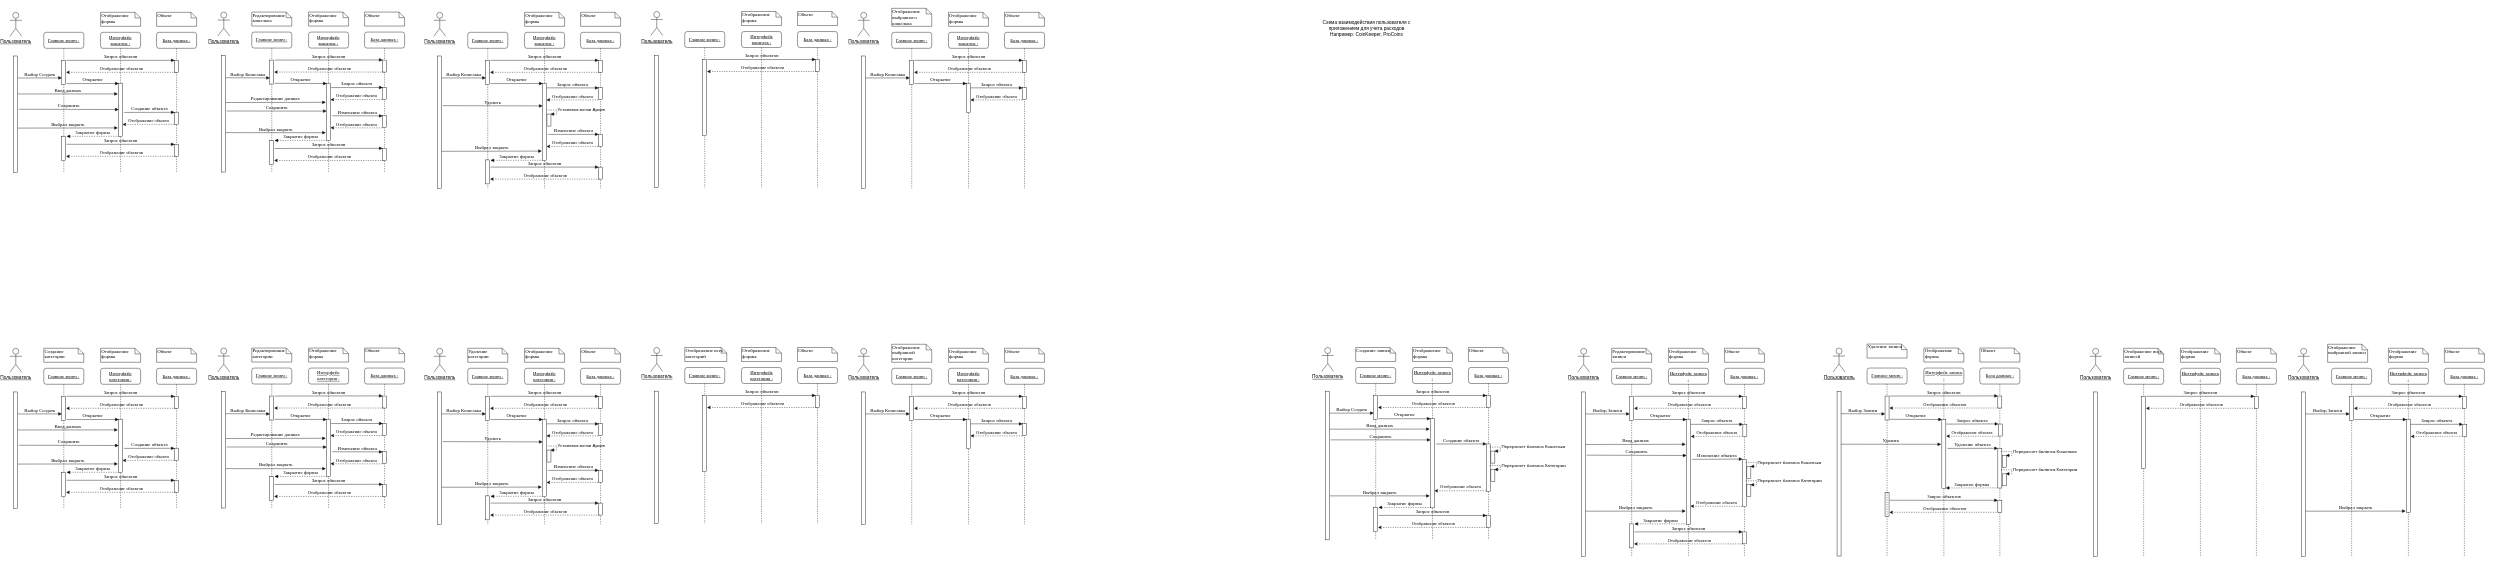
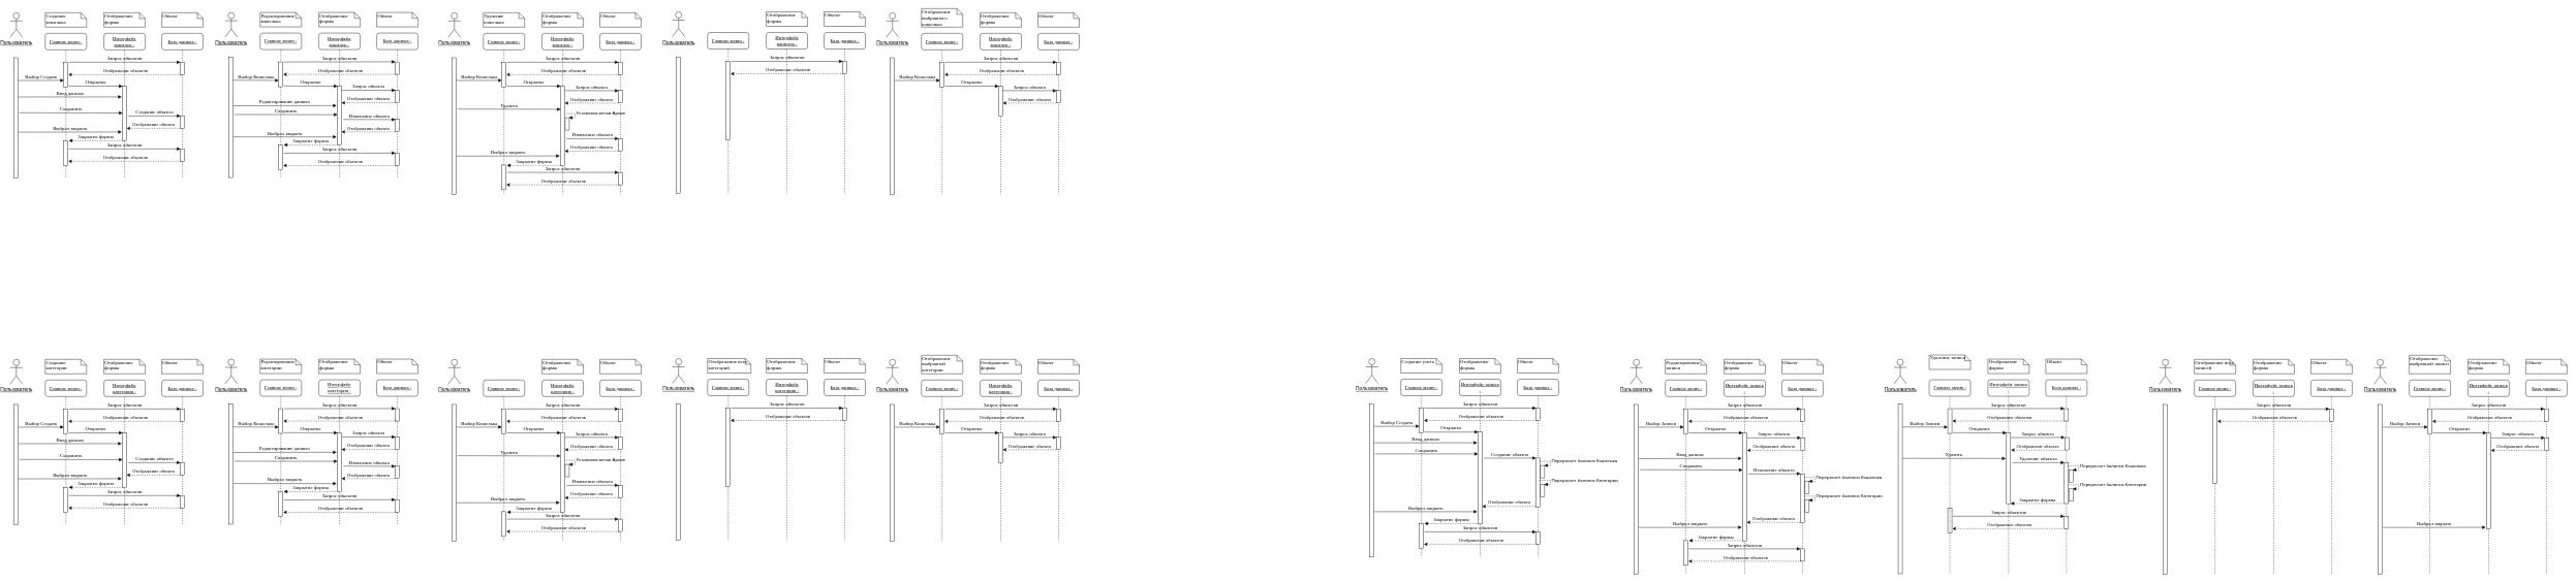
+ <mxCell id="17" value="Создание кошелька" style="shape=note;whiteSpace=wrap;html=1;size=14;verticalAlign=top;align=left;spacingTop=-6;rounded=0;shadow=0;comic=0;labelBackgroundColor=none;strokeWidth=1;fontFamily=Verdana;fontSize=12" vertex="1" parent="1"><mxGeometry x="105" y="30" width="100" height="35" as="geometry" /></mxCell>
+ <mxCell id="77" value="Удаление кошелька" style="shape=note;whiteSpace=wrap;html=1;size=14;verticalAlign=top;align=left;spacingTop=-6;rounded=0;shadow=0;comic=0;labelBackgroundColor=none;strokeWidth=1;fontFamily=Verdana;fontSize=12" vertex="1" parent="1"><mxGeometry x="1165" y="30" width="100" height="35" as="geometry" /></mxCell>
- <mxCell id="355" value="Схема взаимодействия пользователя с приложением для учета расходов&lt;br&gt;Например: CoinKeeper, ProCoins" style="text;html=1;strokeColor=none;fillColor=none;align=center;verticalAlign=middle;whiteSpace=wrap;rounded=0;" vertex="1" parent="1"><mxGeometry x="3290" y="30" width="245" height="80" as="geometry" /></mxCell>
- <mxCell id="245" value="Создание записи" style="shape=note;whiteSpace=wrap;html=1;size=14;verticalAlign=top;align=left;spacingTop=-6;rounded=0;shadow=0;comic=0;labelBackgroundColor=none;strokeWidth=1;fontFamily=Verdana;fontSize=12" vertex="1" parent="1"><mxGeometry x="3385" y="868" width="100" height="35" as="geometry" /></mxCell>
+ <mxCell id="245" value="Создание учета" style="shape=note;whiteSpace=wrap;html=1;size=14;verticalAlign=top;align=left;spacingTop=-6;rounded=0;shadow=0;comic=0;labelBackgroundColor=none;strokeWidth=1;fontFamily=Verdana;fontSize=12" vertex="1" parent="1"><mxGeometry x="3385" y="868" width="100" height="35" as="geometry" /></mxCell>
- <mxCell id="346" value="Отображение выбранной записи" style="shape=note;whiteSpace=wrap;html=1;size=14;verticalAlign=top;align=left;spacingTop=-6;rounded=0;shadow=0;comic=0;labelBackgroundColor=none;strokeWidth=1;fontFamily=Verdana;fontSize=12" vertex="1" parent="1"><mxGeometry x="5815" y="860" width="100" height="45" as="geometry" /></mxCell>
+ <mxCell id="346" value="Отображение выбранной записи" style="shape=note;whiteSpace=wrap;html=1;size=14;verticalAlign=top;align=left;spacingTop=-6;rounded=0;shadow=0;comic=0;labelBackgroundColor=none;strokeWidth=1;fontFamily=Verdana;fontSize=12" vertex="1" parent="1"><mxGeometry x="5825" y="860" width="100" height="45" as="geometry" /></mxCell>
- <mxCell id="191" value="Удаление категории" style="shape=note;whiteSpace=wrap;html=1;size=14;verticalAlign=top;align=left;spacingTop=-6;rounded=0;shadow=0;comic=0;labelBackgroundColor=none;strokeWidth=1;fontFamily=Verdana;fontSize=12" vertex="1" parent="1"><mxGeometry x="1165" y="870" width="100" height="35" as="geometry" /></mxCell>
